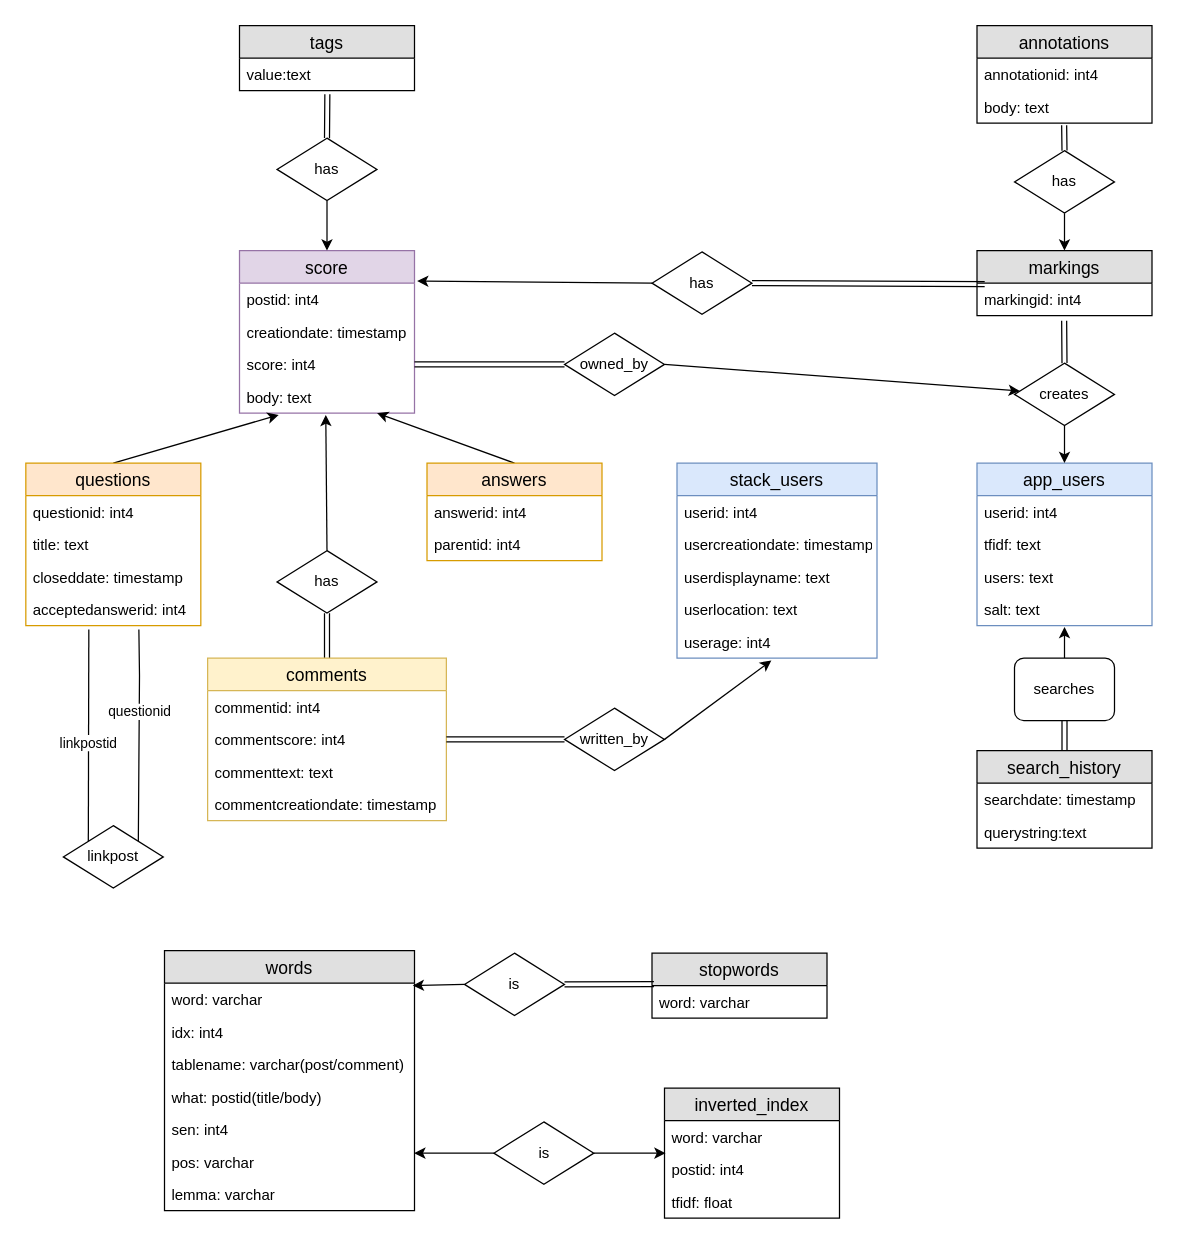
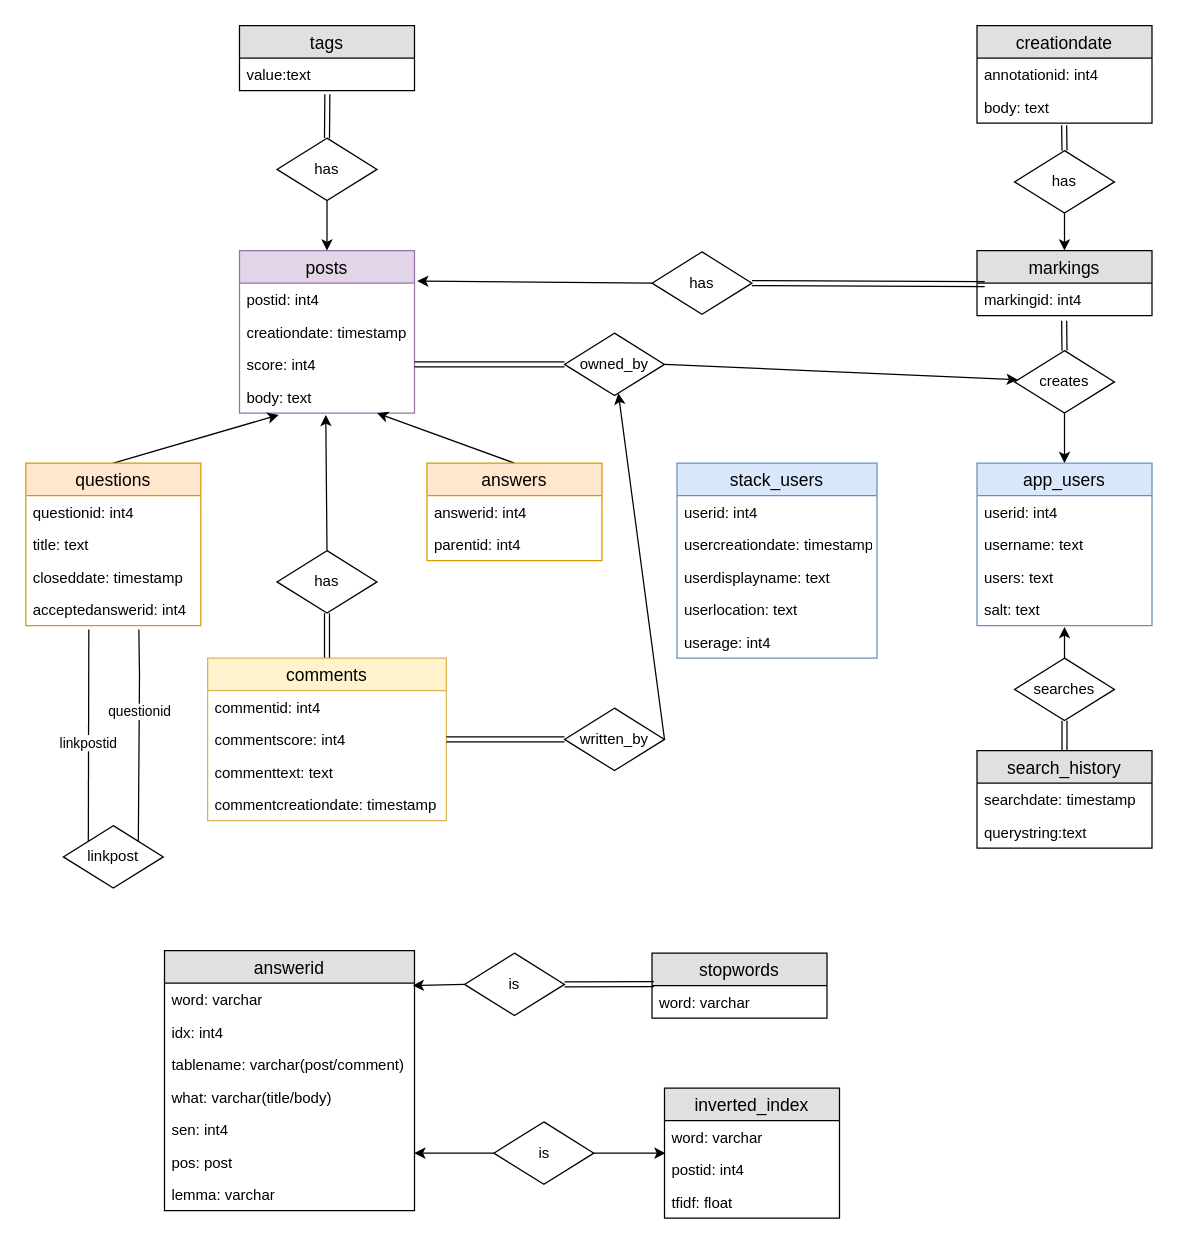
- <mxCell id="11" value="annotations" style="swimlane;fontStyle=0;childLayout=stackLayout;horizontal=1;startSize=26;fillColor=#e0e0e0;horizontalStack=0;resizeParent=1;resizeParentMax=0;resizeLast=0;collapsible=1;marginBottom=0;swimlaneFillColor=#ffffff;align=center;fontSize=14;" vertex="1" parent="1"><mxGeometry x="781" y="20" width="140" height="78" as="geometry" /></mxCell>
+ <mxCell id="11" value="creationdate" style="swimlane;fontStyle=0;childLayout=stackLayout;horizontal=1;startSize=26;fillColor=#e0e0e0;horizontalStack=0;resizeParent=1;resizeParentMax=0;resizeLast=0;collapsible=1;marginBottom=0;swimlaneFillColor=#ffffff;align=center;fontSize=14;" vertex="1" parent="1"><mxGeometry x="781" y="20" width="140" height="78" as="geometry" /></mxCell>
- <mxCell id="4" value="score" style="swimlane;fontStyle=0;childLayout=stackLayout;horizontal=1;startSize=26;fillColor=#e1d5e7;horizontalStack=0;resizeParent=1;resizeParentMax=0;resizeLast=0;collapsible=1;marginBottom=0;swimlaneFillColor=#ffffff;align=center;fontSize=14;strokeColor=#9673a6;" vertex="1" parent="1"><mxGeometry x="191" y="200" width="140" height="130" as="geometry" /></mxCell>
+ <mxCell id="4" value="posts" style="swimlane;fontStyle=0;childLayout=stackLayout;horizontal=1;startSize=26;fillColor=#e1d5e7;horizontalStack=0;resizeParent=1;resizeParentMax=0;resizeLast=0;collapsible=1;marginBottom=0;swimlaneFillColor=#ffffff;align=center;fontSize=14;strokeColor=#9673a6;" vertex="1" parent="1"><mxGeometry x="191" y="200" width="140" height="130" as="geometry" /></mxCell>
- <mxCell id="82" value="creates" style="rhombus;whiteSpace=wrap;html=1;" vertex="1" parent="1"><mxGeometry x="811" y="290" width="80" height="50" as="geometry" /></mxCell>
+ <mxCell id="82" value="creates" style="rhombus;whiteSpace=wrap;html=1;" vertex="1" parent="1"><mxGeometry x="811" y="280" width="80" height="50" as="geometry" /></mxCell>
- <mxCell id="32" value="tfidf: text" style="text;strokeColor=none;fillColor=none;spacingLeft=4;spacingRight=4;overflow=hidden;rotatable=0;points=[[0,0.5],[1,0.5]];portConstraint=eastwest;fontSize=12;" vertex="1" parent="30"><mxGeometry y="52" width="140" height="26" as="geometry" /></mxCell>
+ <mxCell id="32" value="username: text" style="text;strokeColor=none;fillColor=none;spacingLeft=4;spacingRight=4;overflow=hidden;rotatable=0;points=[[0,0.5],[1,0.5]];portConstraint=eastwest;fontSize=12;" vertex="1" parent="30"><mxGeometry y="52" width="140" height="26" as="geometry" /></mxCell>
- <mxCell id="60" value="searches" style="whiteSpace=wrap;html=1;rounded=1;" vertex="1" parent="1"><mxGeometry x="811" y="526" width="80" height="50" as="geometry" /></mxCell>
+ <mxCell id="60" value="searches" style="rhombus;whiteSpace=wrap;html=1;" vertex="1" parent="1"><mxGeometry x="811" y="526" width="80" height="50" as="geometry" /></mxCell>
- <mxCell id="75" style="edgeStyle=none;rounded=0;orthogonalLoop=1;jettySize=auto;html=1;exitX=1;exitY=0.5;exitDx=0;exitDy=0;entryX=0.472;entryY=1.072;entryDx=0;entryDy=0;entryPerimeter=0;" edge="1" parent="1" source="76" target="29"><mxGeometry relative="1" as="geometry" /></mxCell>
+ <mxCell id="75" style="edgeStyle=none;rounded=0;orthogonalLoop=1;jettySize=auto;html=1;exitX=1;exitY=0.5;exitDx=0;exitDy=0;" edge="1" parent="1" source="76" target="66"><mxGeometry relative="1" as="geometry" /></mxCell>
- <mxCell id="46" value="words" style="swimlane;fontStyle=0;childLayout=stackLayout;horizontal=1;startSize=26;fillColor=#e0e0e0;horizontalStack=0;resizeParent=1;resizeParentMax=0;resizeLast=0;collapsible=1;marginBottom=0;swimlaneFillColor=#ffffff;align=center;fontSize=14;" vertex="1" parent="1"><mxGeometry x="131" y="760" width="200" height="208" as="geometry" /></mxCell>
+ <mxCell id="46" value="answerid" style="swimlane;fontStyle=0;childLayout=stackLayout;horizontal=1;startSize=26;fillColor=#e0e0e0;horizontalStack=0;resizeParent=1;resizeParentMax=0;resizeLast=0;collapsible=1;marginBottom=0;swimlaneFillColor=#ffffff;align=center;fontSize=14;" vertex="1" parent="1"><mxGeometry x="131" y="760" width="200" height="208" as="geometry" /></mxCell>
- <mxCell id="50" value="what: postid(title/body)" style="text;strokeColor=none;fillColor=none;spacingLeft=4;spacingRight=4;overflow=hidden;rotatable=0;points=[[0,0.5],[1,0.5]];portConstraint=eastwest;fontSize=12;" vertex="1" parent="46"><mxGeometry y="104" width="200" height="26" as="geometry" /></mxCell>
+ <mxCell id="50" value="what: varchar(title/body)" style="text;strokeColor=none;fillColor=none;spacingLeft=4;spacingRight=4;overflow=hidden;rotatable=0;points=[[0,0.5],[1,0.5]];portConstraint=eastwest;fontSize=12;" vertex="1" parent="46"><mxGeometry y="104" width="200" height="26" as="geometry" /></mxCell>
- <mxCell id="52" value="pos: varchar" style="text;strokeColor=none;fillColor=none;spacingLeft=4;spacingRight=4;overflow=hidden;rotatable=0;points=[[0,0.5],[1,0.5]];portConstraint=eastwest;fontSize=12;" vertex="1" parent="46"><mxGeometry y="156" width="200" height="26" as="geometry" /></mxCell>
+ <mxCell id="52" value="pos: post" style="text;strokeColor=none;fillColor=none;spacingLeft=4;spacingRight=4;overflow=hidden;rotatable=0;points=[[0,0.5],[1,0.5]];portConstraint=eastwest;fontSize=12;" vertex="1" parent="46"><mxGeometry y="156" width="200" height="26" as="geometry" /></mxCell>
